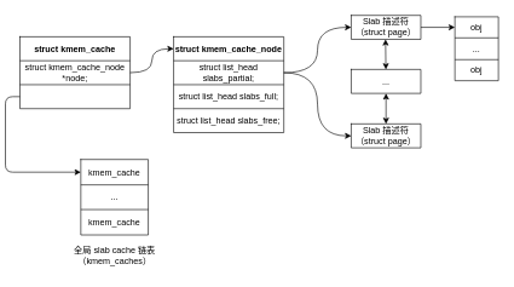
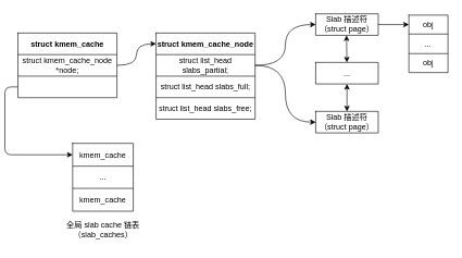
- <mxCell id="9" value="全局 slab cache 链表&lt;br&gt;（kmem_caches）" style="text;html=1;strokeColor=none;fillColor=none;align=center;verticalAlign=middle;whiteSpace=wrap;" parent="1" vertex="1"><mxGeometry x="86.5" y="328" width="128" height="45" as="geometry" /></mxCell>
+ <mxCell id="9" value="全局 slab cache 链表&lt;br&gt;（slab_caches）" style="text;html=1;strokeColor=none;fillColor=none;align=center;verticalAlign=middle;whiteSpace=wrap;" parent="1" vertex="1"><mxGeometry x="86.5" y="328" width="128" height="45" as="geometry" /></mxCell>
